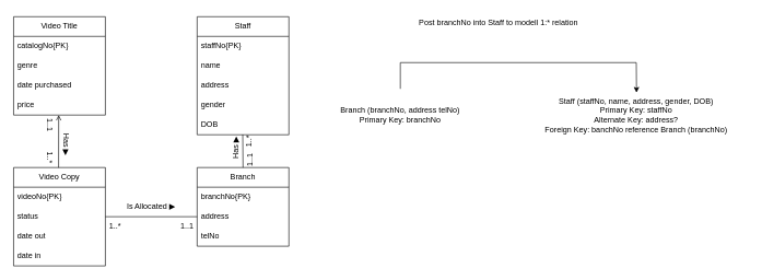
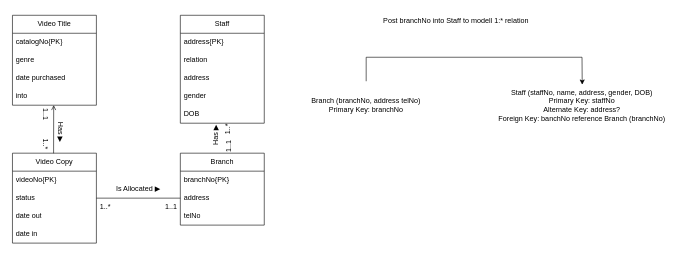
- <mxCell id="25" value="staffNo{PK}" style="text;strokeColor=none;fillColor=none;align=left;verticalAlign=middle;spacingLeft=4;spacingRight=4;overflow=hidden;points=[[0,0.5],[1,0.5]];portConstraint=eastwest;rotatable=0;whiteSpace=wrap;html=1;" vertex="1" parent="24"><mxGeometry y="30" width="140" height="30" as="geometry" /></mxCell>
+ <mxCell id="25" value="address{PK}" style="text;strokeColor=none;fillColor=none;align=left;verticalAlign=middle;spacingLeft=4;spacingRight=4;overflow=hidden;points=[[0,0.5],[1,0.5]];portConstraint=eastwest;rotatable=0;whiteSpace=wrap;html=1;" vertex="1" parent="24"><mxGeometry y="30" width="140" height="30" as="geometry" /></mxCell>
- <mxCell id="26" value="name" style="text;strokeColor=none;fillColor=none;align=left;verticalAlign=middle;spacingLeft=4;spacingRight=4;overflow=hidden;points=[[0,0.5],[1,0.5]];portConstraint=eastwest;rotatable=0;whiteSpace=wrap;html=1;" vertex="1" parent="24"><mxGeometry y="60" width="140" height="30" as="geometry" /></mxCell>
+ <mxCell id="26" value="relation" style="text;strokeColor=none;fillColor=none;align=left;verticalAlign=middle;spacingLeft=4;spacingRight=4;overflow=hidden;points=[[0,0.5],[1,0.5]];portConstraint=eastwest;rotatable=0;whiteSpace=wrap;html=1;" vertex="1" parent="24"><mxGeometry y="60" width="140" height="30" as="geometry" /></mxCell>
- <mxCell id="6" value="price" style="text;strokeColor=none;fillColor=none;align=left;verticalAlign=middle;spacingLeft=4;spacingRight=4;overflow=hidden;points=[[0,0.5],[1,0.5]];portConstraint=eastwest;rotatable=0;whiteSpace=wrap;html=1;" vertex="1" parent="2"><mxGeometry y="120" width="140" height="30" as="geometry" /></mxCell>
+ <mxCell id="6" value="into" style="text;strokeColor=none;fillColor=none;align=left;verticalAlign=middle;spacingLeft=4;spacingRight=4;overflow=hidden;points=[[0,0.5],[1,0.5]];portConstraint=eastwest;rotatable=0;whiteSpace=wrap;html=1;" vertex="1" parent="2"><mxGeometry y="120" width="140" height="30" as="geometry" /></mxCell>
- <mxCell id="33" value="" style="endArrow=none;html=1;rounded=0;entryX=0.497;entryY=0.993;entryDx=0;entryDy=0;entryPerimeter=0;exitX=0.5;exitY=0;exitDx=0;exitDy=0;" edge="1" parent="1" source="16" target="29"><mxGeometry width="50" height="50" relative="1" as="geometry"><mxPoint x="180" y="315" as="sourcePoint" /><mxPoint x="230" y="265" as="targetPoint" /></mxGeometry></mxCell>
